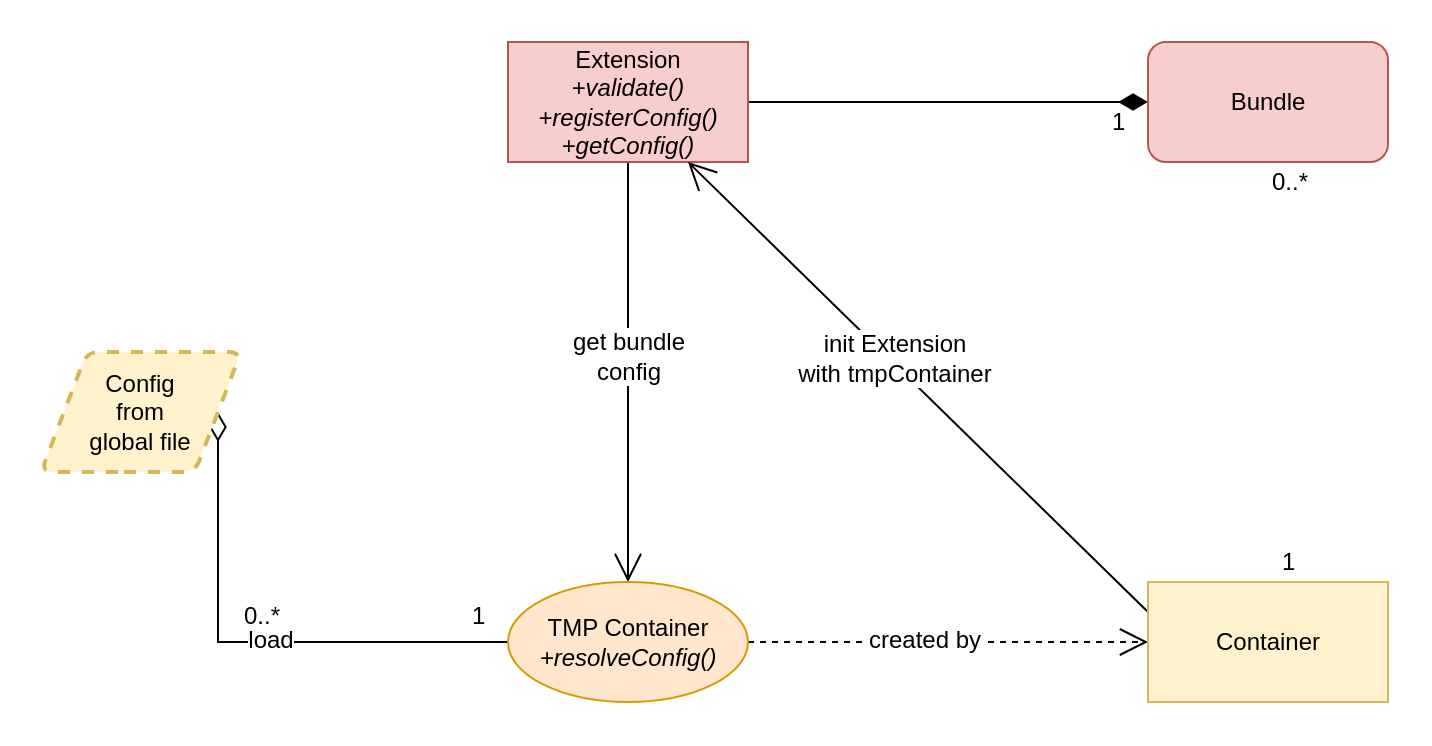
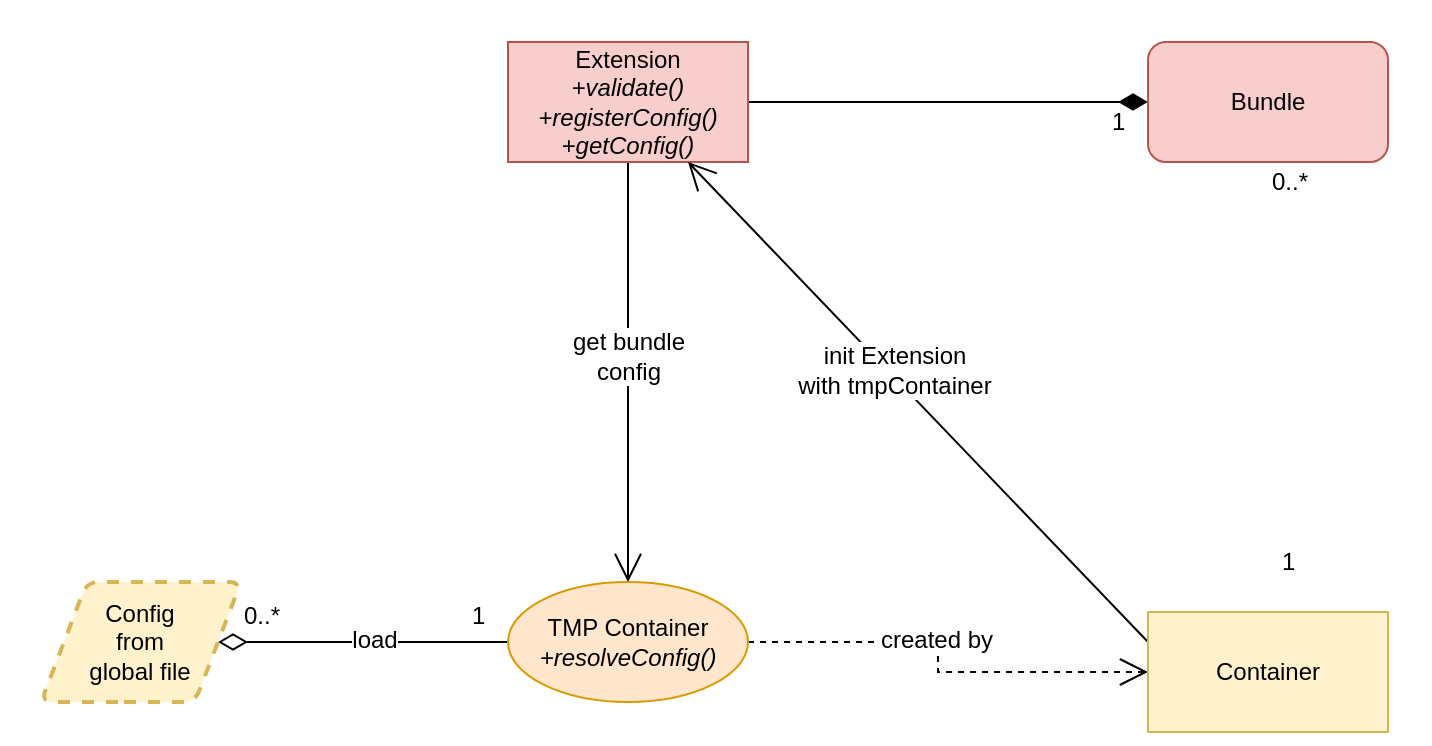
- <mxCell id="15" value="Config&lt;br&gt;from&lt;br&gt;global file" style="shape=parallelogram;html=1;strokeWidth=2;perimeter=parallelogramPerimeter;whiteSpace=wrap;rounded=1;arcSize=12;size=0.23;fillColor=#fff2cc;strokeColor=#d6b656;dashed=1;" vertex="1" parent="1"><mxGeometry x="20" y="175.5" width="100" height="60" as="geometry" /></mxCell>
+ <mxCell id="15" value="Config&lt;br&gt;from&lt;br&gt;global file" style="shape=parallelogram;html=1;strokeWidth=2;perimeter=parallelogramPerimeter;whiteSpace=wrap;rounded=1;arcSize=12;size=0.23;fillColor=#fff2cc;strokeColor=#d6b656;dashed=1;" vertex="1" parent="1"><mxGeometry x="20" y="290.5" width="100" height="60" as="geometry" /></mxCell>
- <mxCell id="14" value="Container" style="rounded=0;whiteSpace=wrap;html=1;fillColor=#fff2cc;strokeColor=#d6b656;" vertex="1" parent="1"><mxGeometry x="573.5" y="290.5" width="120" height="60" as="geometry" /></mxCell>
+ <mxCell id="14" value="Container" style="rounded=0;whiteSpace=wrap;html=1;fillColor=#fff2cc;strokeColor=#d6b656;" vertex="1" parent="1"><mxGeometry x="573.5" y="305.5" width="120" height="60" as="geometry" /></mxCell>
